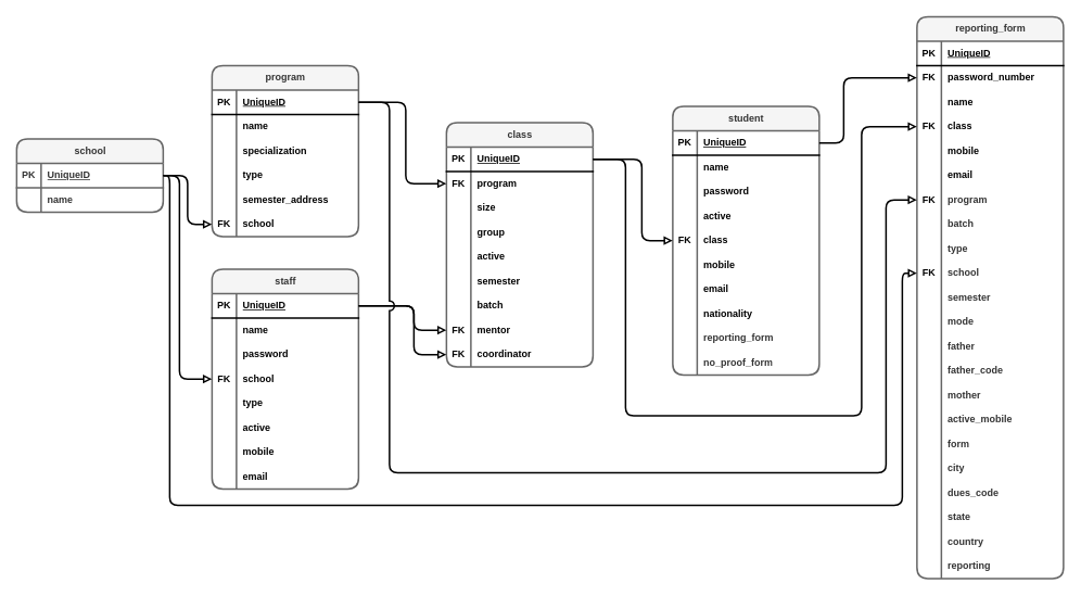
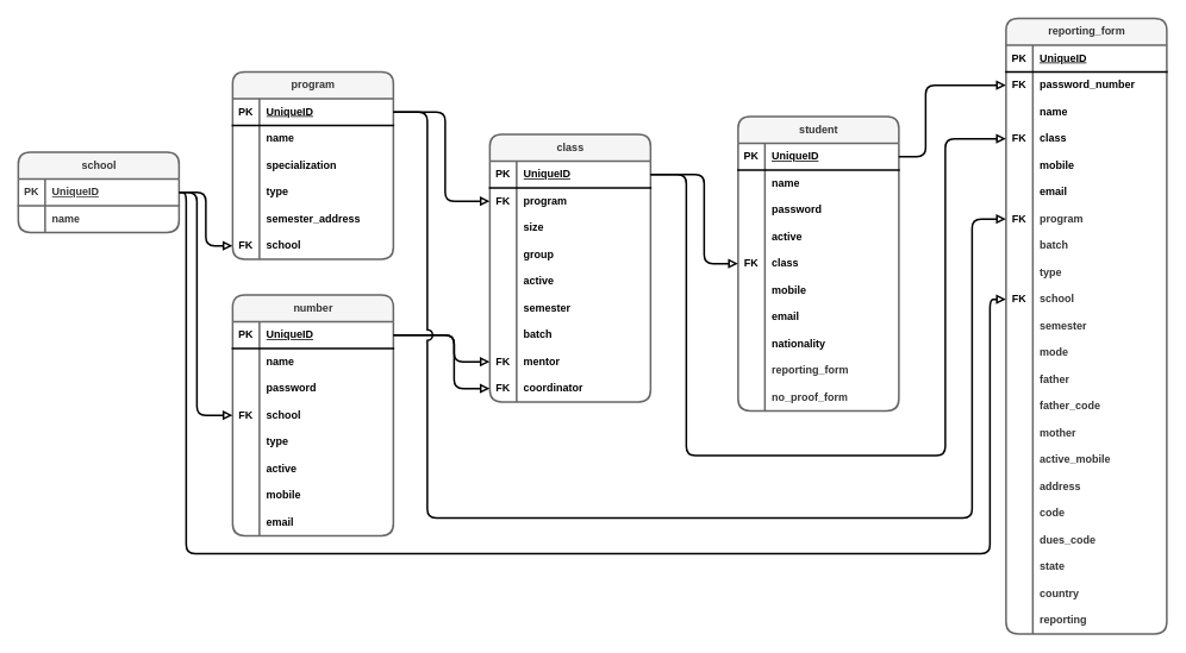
- <mxCell id="21" value="staff" style="shape=table;startSize=30;container=1;collapsible=1;childLayout=tableLayout;fixedRows=1;rowLines=0;fontStyle=1;align=center;resizeLast=1;html=1;rounded=1;strokeColor=#666666;strokeWidth=2;verticalAlign=middle;fontFamily=Helvetica;fontSize=12;fontColor=#333333;fillColor=#f5f5f5;" parent="1" vertex="1"><mxGeometry x="260" y="330" width="180" height="270" as="geometry" /></mxCell>
+ <mxCell id="21" value="number" style="shape=table;startSize=30;container=1;collapsible=1;childLayout=tableLayout;fixedRows=1;rowLines=0;fontStyle=1;align=center;resizeLast=1;html=1;rounded=1;strokeColor=#666666;strokeWidth=2;verticalAlign=middle;fontFamily=Helvetica;fontSize=12;fontColor=#333333;fillColor=#f5f5f5;" parent="1" vertex="1"><mxGeometry x="260" y="330" width="180" height="270" as="geometry" /></mxCell>
- <mxCell id="160" value="&lt;font color=&quot;#333333&quot;&gt;&lt;span style=&quot;text-wrap: nowrap;&quot;&gt;form&lt;/span&gt;&lt;/font&gt;" style="shape=partialRectangle;connectable=0;fillColor=none;top=0;left=0;bottom=0;right=0;align=left;spacingLeft=6;overflow=hidden;whiteSpace=wrap;html=1;rounded=1;strokeColor=default;strokeWidth=2;verticalAlign=middle;fontFamily=Helvetica;fontSize=12;fontColor=default;fontStyle=1;" parent="158" vertex="1"><mxGeometry x="30" width="150" height="30" as="geometry"><mxRectangle width="150" height="30" as="alternateBounds" /></mxGeometry></mxCell>
+ <mxCell id="160" value="&lt;font color=&quot;#333333&quot;&gt;&lt;span style=&quot;text-wrap: nowrap;&quot;&gt;address&lt;/span&gt;&lt;/font&gt;" style="shape=partialRectangle;connectable=0;fillColor=none;top=0;left=0;bottom=0;right=0;align=left;spacingLeft=6;overflow=hidden;whiteSpace=wrap;html=1;rounded=1;strokeColor=default;strokeWidth=2;verticalAlign=middle;fontFamily=Helvetica;fontSize=12;fontColor=default;fontStyle=1;" parent="158" vertex="1"><mxGeometry x="30" width="150" height="30" as="geometry"><mxRectangle width="150" height="30" as="alternateBounds" /></mxGeometry></mxCell>
- <mxCell id="163" value="&lt;font color=&quot;#333333&quot;&gt;&lt;span style=&quot;text-wrap: nowrap;&quot;&gt;city&lt;/span&gt;&lt;/font&gt;" style="shape=partialRectangle;connectable=0;fillColor=none;top=0;left=0;bottom=0;right=0;align=left;spacingLeft=6;overflow=hidden;whiteSpace=wrap;html=1;rounded=1;strokeColor=default;strokeWidth=2;verticalAlign=middle;fontFamily=Helvetica;fontSize=12;fontColor=default;fontStyle=1;" parent="161" vertex="1"><mxGeometry x="30" width="150" height="30" as="geometry"><mxRectangle width="150" height="30" as="alternateBounds" /></mxGeometry></mxCell>
+ <mxCell id="163" value="&lt;font color=&quot;#333333&quot;&gt;&lt;span style=&quot;text-wrap: nowrap;&quot;&gt;code&lt;/span&gt;&lt;/font&gt;" style="shape=partialRectangle;connectable=0;fillColor=none;top=0;left=0;bottom=0;right=0;align=left;spacingLeft=6;overflow=hidden;whiteSpace=wrap;html=1;rounded=1;strokeColor=default;strokeWidth=2;verticalAlign=middle;fontFamily=Helvetica;fontSize=12;fontColor=default;fontStyle=1;" parent="161" vertex="1"><mxGeometry x="30" width="150" height="30" as="geometry"><mxRectangle width="150" height="30" as="alternateBounds" /></mxGeometry></mxCell>
